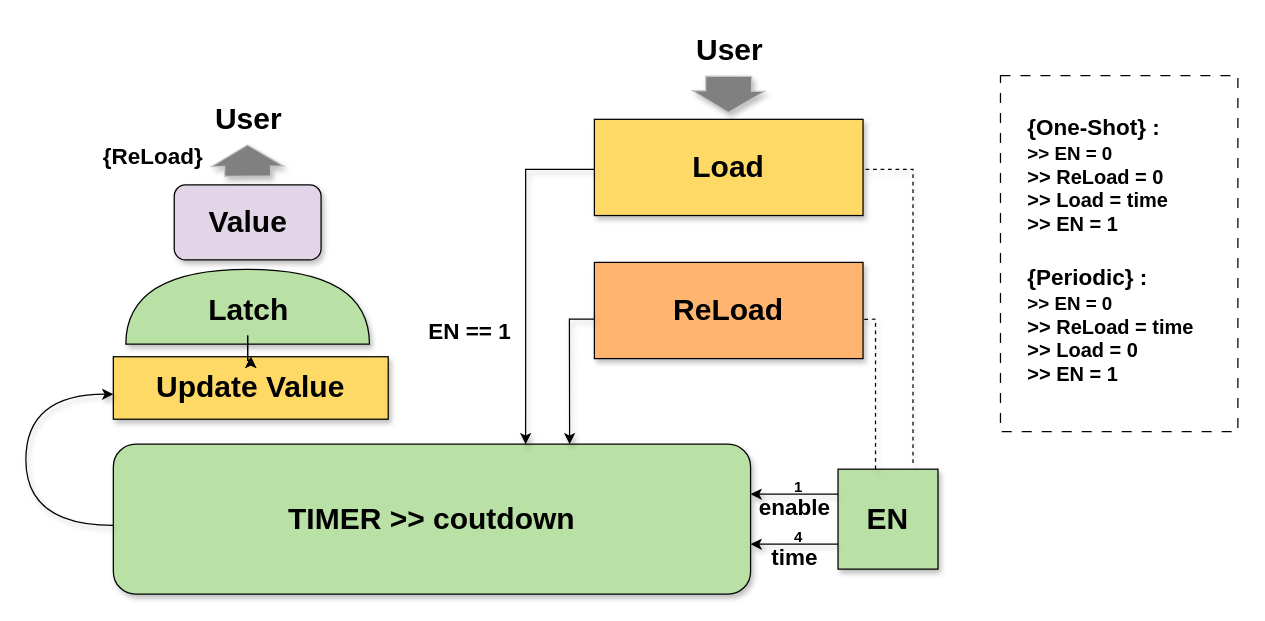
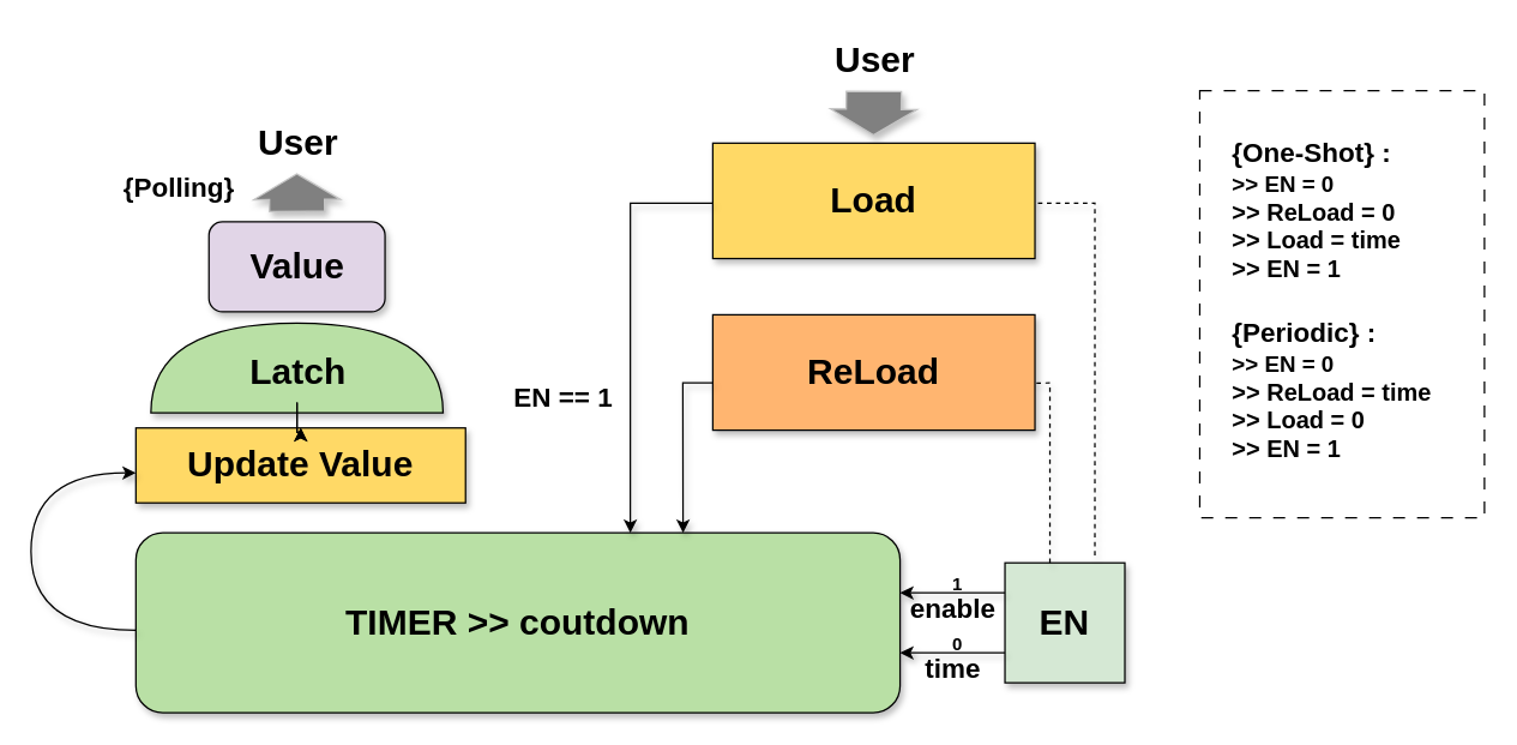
- <mxCell id="29" value="&lt;b style=&quot;&quot;&gt;&lt;font style=&quot;font-size: 18px;&quot;&gt;{ReLoad}&lt;/font&gt;&lt;/b&gt;" style="text;html=1;align=left;verticalAlign=middle;resizable=0;points=[];autosize=1;strokeColor=none;fillColor=none;shadow=1;" parent="1" vertex="1"><mxGeometry x="80" y="105" width="100" height="40" as="geometry" /></mxCell>
+ <mxCell id="29" value="&lt;b style=&quot;&quot;&gt;&lt;font style=&quot;font-size: 18px;&quot;&gt;{Polling}&lt;/font&gt;&lt;/b&gt;" style="text;html=1;align=left;verticalAlign=middle;resizable=0;points=[];autosize=1;strokeColor=none;fillColor=none;shadow=1;" parent="1" vertex="1"><mxGeometry x="80" y="105" width="100" height="40" as="geometry" /></mxCell>
- <mxCell id="8" value="&lt;b&gt;&lt;font style=&quot;font-size: 24px;&quot;&gt;EN&lt;/font&gt;&lt;/b&gt;" style="rounded=0;whiteSpace=wrap;html=1;rotation=0;shadow=1;fillColor=#B9E0A5;strokeColor=#000000;" parent="1" vertex="1"><mxGeometry x="670" y="375" width="80" height="80" as="geometry" /></mxCell>
+ <mxCell id="8" value="&lt;b&gt;&lt;font style=&quot;font-size: 24px;&quot;&gt;EN&lt;/font&gt;&lt;/b&gt;" style="rounded=0;whiteSpace=wrap;html=1;rotation=0;shadow=1;fillColor=#d5e8d4;strokeColor=#000000;" parent="1" vertex="1"><mxGeometry x="670" y="375" width="80" height="80" as="geometry" /></mxCell>
- <mxCell id="11" value="&lt;b&gt;4&lt;/b&gt;" style="text;html=1;align=center;verticalAlign=middle;resizable=0;points=[];autosize=1;strokeColor=none;fillColor=none;shadow=1;" parent="1" vertex="1"><mxGeometry x="622.5" y="415" width="30" height="30" as="geometry" /></mxCell>
+ <mxCell id="11" value="&lt;b&gt;0&lt;/b&gt;" style="text;html=1;align=center;verticalAlign=middle;resizable=0;points=[];autosize=1;strokeColor=none;fillColor=none;shadow=1;" parent="1" vertex="1"><mxGeometry x="622.5" y="415" width="30" height="30" as="geometry" /></mxCell>
